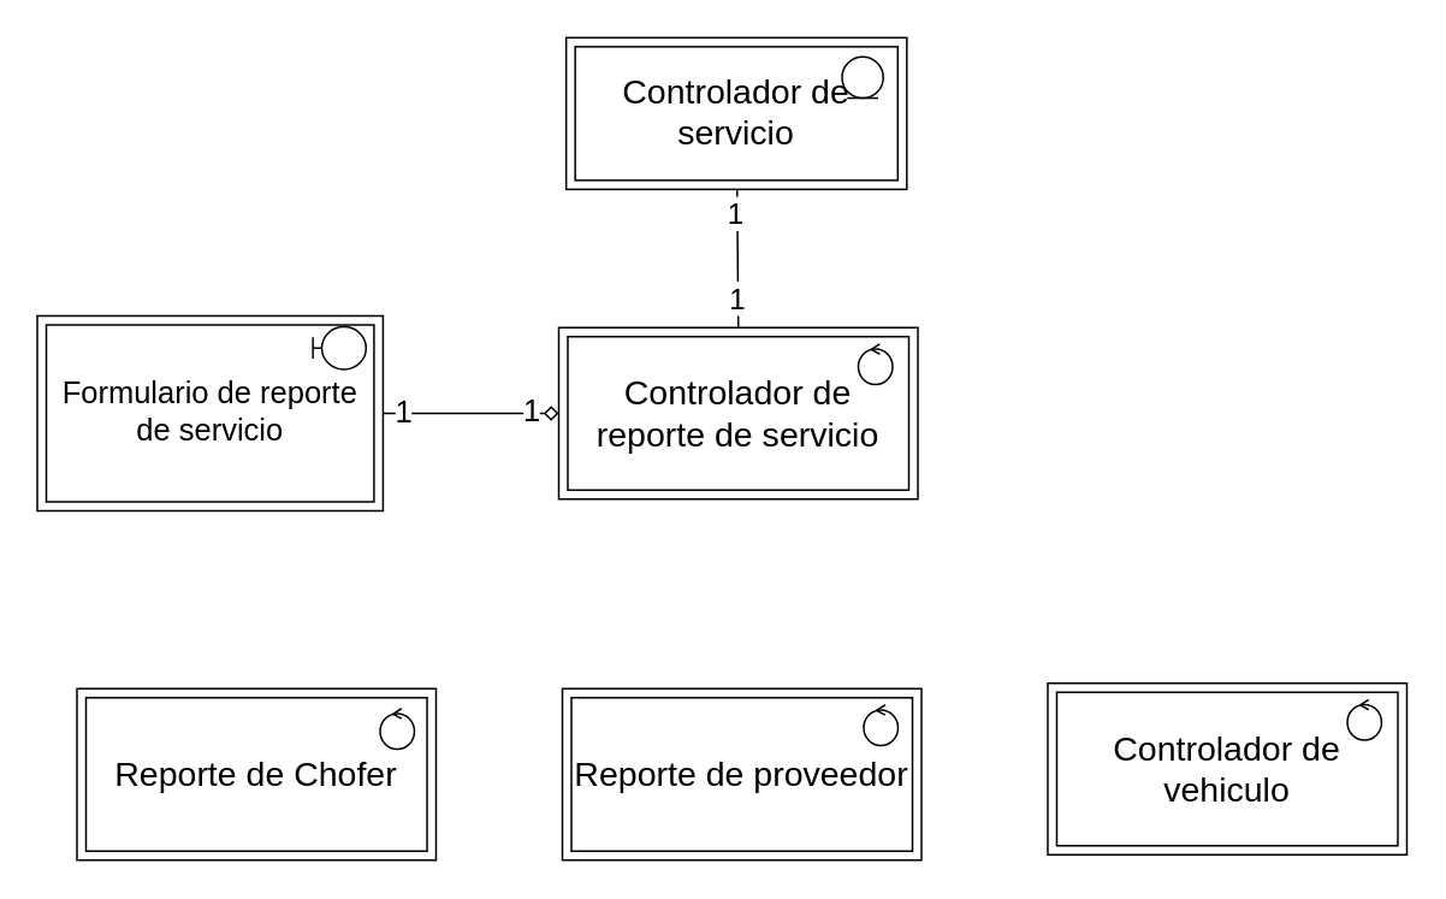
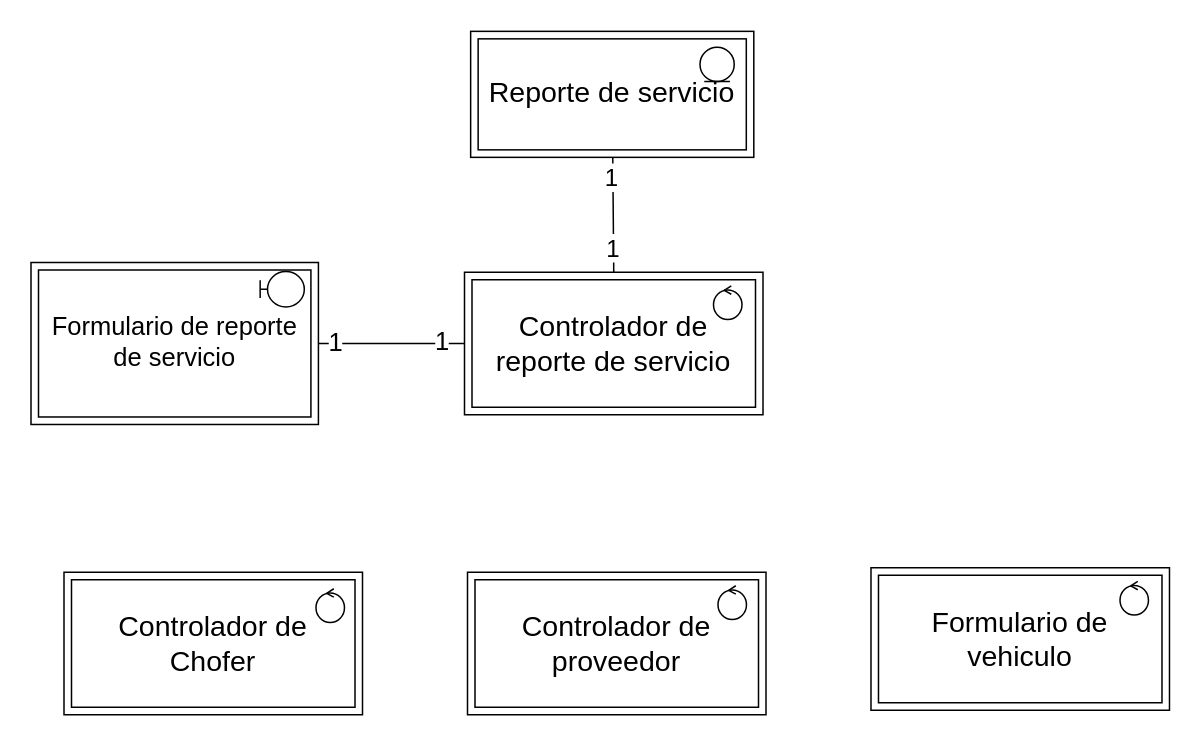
- <mxCell id="26" value="&lt;span style=&quot;font-size: 19px&quot;&gt;Controlador de servicio&lt;/span&gt;" style="shape=ext;margin=3;double=1;whiteSpace=wrap;html=1;align=center;" vertex="1" parent="25"><mxGeometry x="9.097" y="-4.603" width="188.766" height="84" as="geometry" /></mxCell>
+ <mxCell id="26" value="&lt;span style=&quot;font-size: 19px&quot;&gt;Reporte de servicio&lt;/span&gt;" style="shape=ext;margin=3;double=1;whiteSpace=wrap;html=1;align=center;" vertex="1" parent="25"><mxGeometry x="9.097" y="-4.603" width="188.766" height="84" as="geometry" /></mxCell>
- <mxCell id="12" style="edgeStyle=none;html=1;entryX=0;entryY=0.5;entryDx=0;entryDy=0;fontSize=17;endArrow=diamond;endFill=0;" edge="1" parent="1" source="10" target="4"><mxGeometry relative="1" as="geometry" /></mxCell>
+ <mxCell id="12" style="edgeStyle=none;html=1;entryX=0;entryY=0.5;entryDx=0;entryDy=0;fontSize=17;endArrow=none;endFill=0;" edge="1" parent="1" source="10" target="4"><mxGeometry relative="1" as="geometry" /></mxCell>
- <mxCell id="21" value="&lt;font style=&quot;font-size: 19px&quot;&gt;Controlador de vehiculo&lt;/font&gt;" style="shape=ext;margin=3;double=1;whiteSpace=wrap;html=1;align=center;" vertex="1" parent="20"><mxGeometry width="199.0" height="95" as="geometry" /></mxCell>
+ <mxCell id="21" value="&lt;font style=&quot;font-size: 19px&quot;&gt;Formulario de vehiculo&lt;/font&gt;" style="shape=ext;margin=3;double=1;whiteSpace=wrap;html=1;align=center;" vertex="1" parent="20"><mxGeometry width="199.0" height="95" as="geometry" /></mxCell>
- <mxCell id="17" value="&lt;font style=&quot;font-size: 19px&quot;&gt;Reporte de Chofer&lt;/font&gt;" style="shape=ext;margin=3;double=1;whiteSpace=wrap;html=1;align=center;" vertex="1" parent="16"><mxGeometry width="199.0" height="95" as="geometry" /></mxCell>
+ <mxCell id="17" value="&lt;font style=&quot;font-size: 19px&quot;&gt;Controlador de Chofer&lt;/font&gt;" style="shape=ext;margin=3;double=1;whiteSpace=wrap;html=1;align=center;" vertex="1" parent="16"><mxGeometry width="199.0" height="95" as="geometry" /></mxCell>
- <mxCell id="23" value="&lt;font style=&quot;font-size: 19px&quot;&gt;Reporte de proveedor&lt;/font&gt;" style="shape=ext;margin=3;double=1;whiteSpace=wrap;html=1;align=center;" vertex="1" parent="1"><mxGeometry x="311" y="381" width="199.0" height="95" as="geometry" /></mxCell>
+ <mxCell id="23" value="&lt;font style=&quot;font-size: 19px&quot;&gt;Controlador de proveedor&lt;/font&gt;" style="shape=ext;margin=3;double=1;whiteSpace=wrap;html=1;align=center;" vertex="1" parent="1"><mxGeometry x="311" y="381" width="199.0" height="95" as="geometry" /></mxCell>
